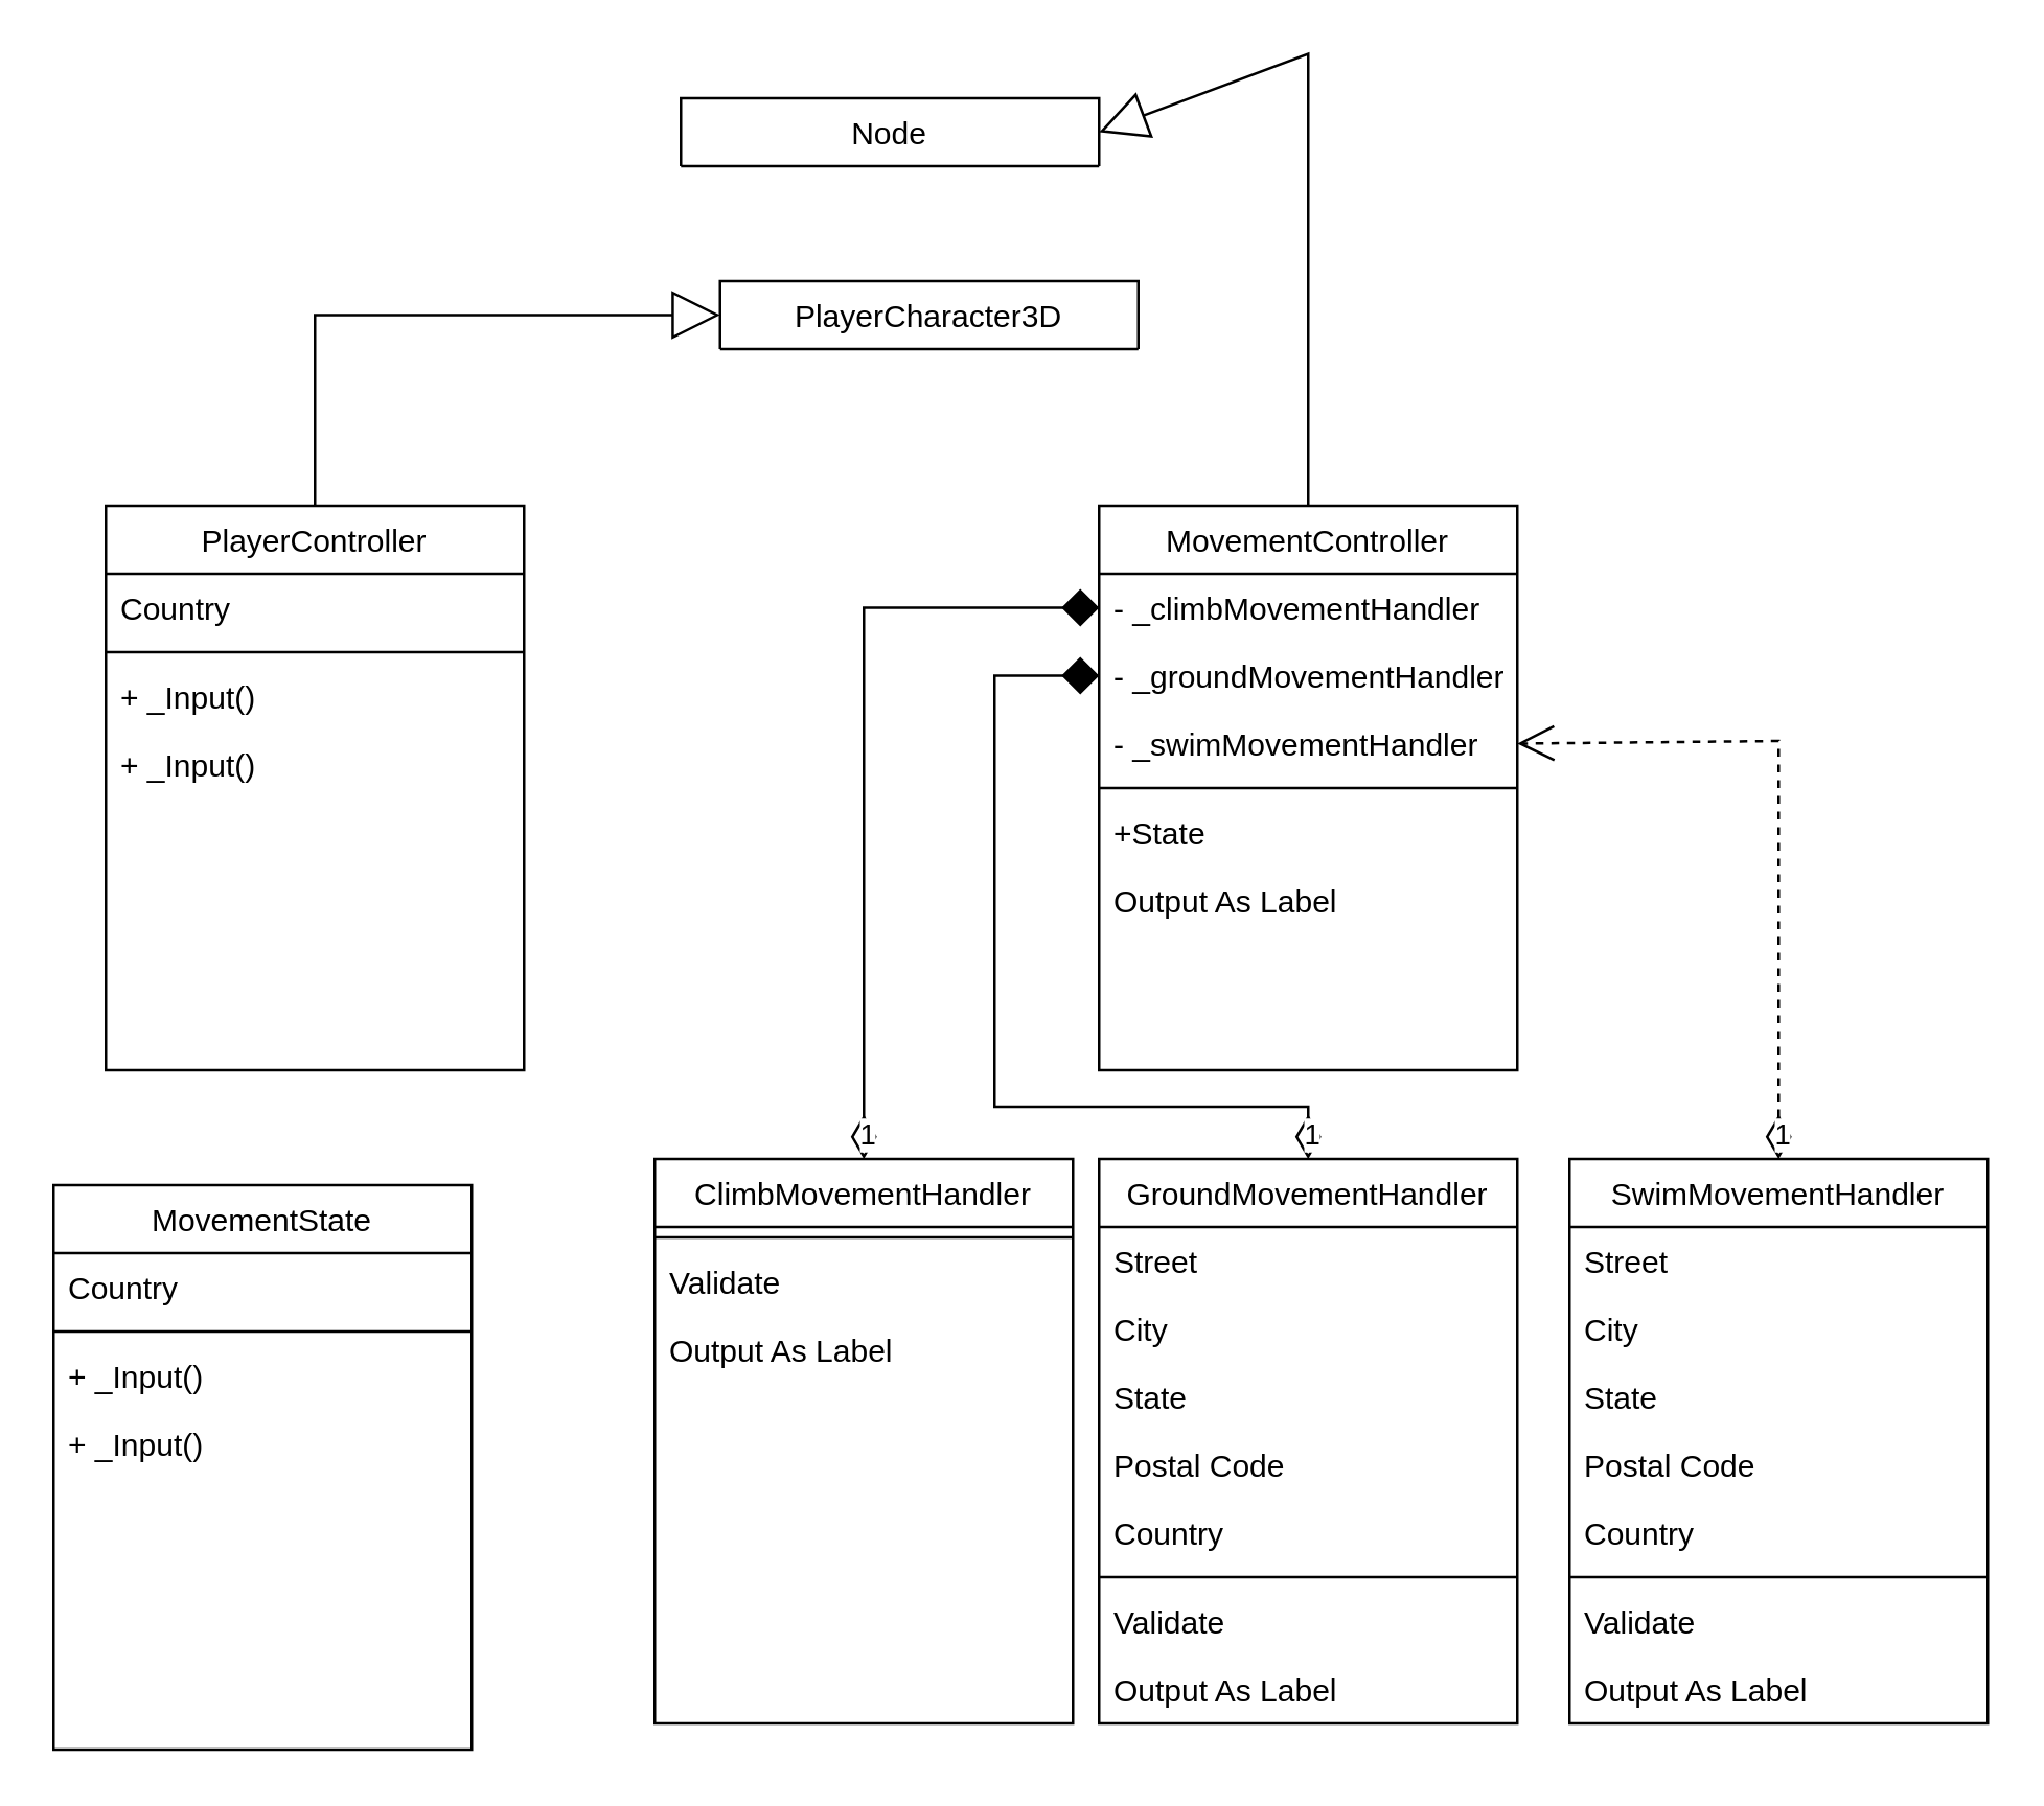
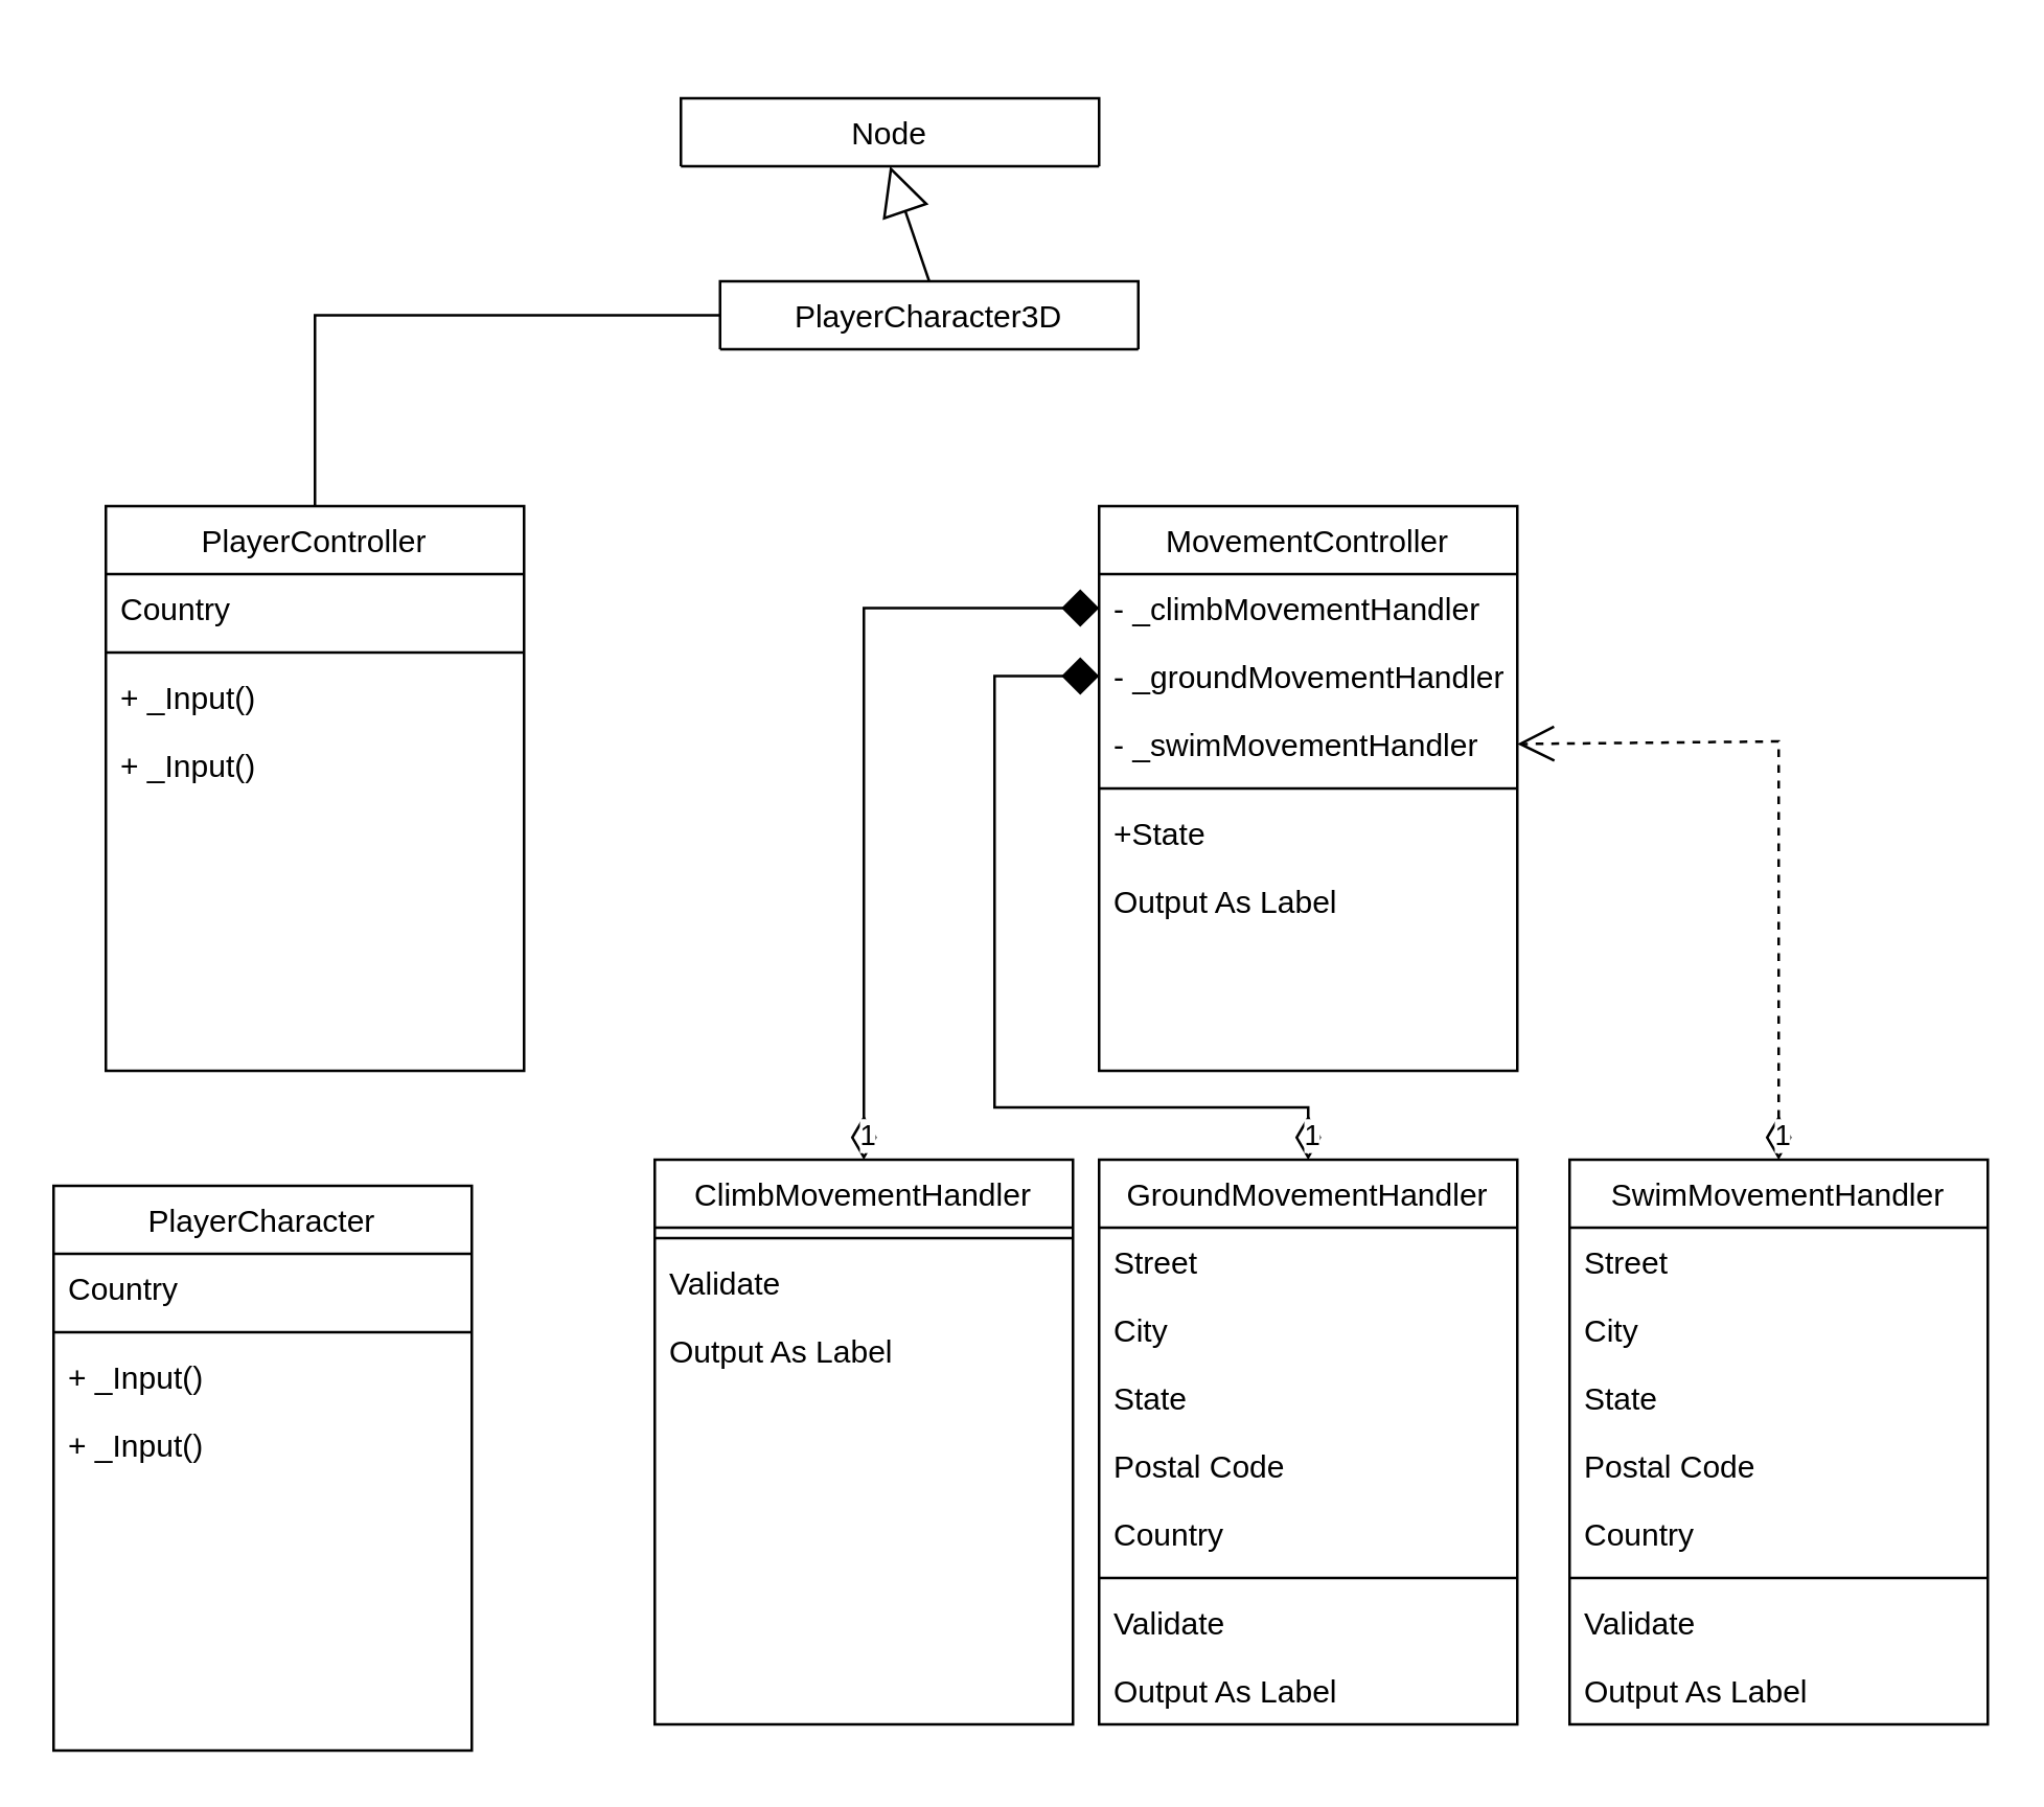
- <mxCell id="40" value="" style="endArrow=block;endSize=16;endFill=0;html=1;rounded=0;exitX=0.5;exitY=0;exitDx=0;exitDy=0;entryX=1;entryY=0.5;entryDx=0;entryDy=0;" edge="1" parent="1" source="7" target="36"><mxGeometry width="160" relative="1" as="geometry"><mxPoint x="130" y="203" as="sourcePoint" /><mxPoint x="400" y="33" as="targetPoint" /><Array as="points"><mxPoint x="500" y="20" /></Array></mxGeometry></mxCell>
+ <mxCell id="39" value="" style="endArrow=block;endSize=16;endFill=0;html=1;rounded=0;entryX=0.5;entryY=1;entryDx=0;entryDy=0;exitX=0.5;exitY=0;exitDx=0;exitDy=0;" edge="1" parent="1" source="37" target="36"><mxGeometry width="160" relative="1" as="geometry"><mxPoint x="130" y="203" as="sourcePoint" /><mxPoint x="330" y="143" as="targetPoint" /></mxGeometry></mxCell>
- <mxCell id="38" value="" style="endArrow=block;endSize=16;endFill=0;html=1;rounded=0;entryX=0;entryY=0.5;entryDx=0;entryDy=0;exitX=0.5;exitY=0;exitDx=0;exitDy=0;" edge="1" parent="1" source="2" target="37"><mxGeometry width="160" relative="1" as="geometry"><mxPoint x="190" y="203" as="sourcePoint" /><mxPoint x="350" y="203" as="targetPoint" /><Array as="points"><mxPoint x="120" y="120" /></Array></mxGeometry></mxCell>
+ <mxCell id="38" value="" style="endArrow=none;endSize=16;endFill=0;html=1;rounded=0;entryX=0;entryY=0.5;entryDx=0;entryDy=0;exitX=0.5;exitY=0;exitDx=0;exitDy=0;" edge="1" parent="1" source="2" target="37"><mxGeometry width="160" relative="1" as="geometry"><mxPoint x="190" y="203" as="sourcePoint" /><mxPoint x="350" y="203" as="targetPoint" /><Array as="points"><mxPoint x="120" y="120" /></Array></mxGeometry></mxCell>
- <mxCell id="44" value="MovementState" style="swimlane;fontStyle=0;align=center;verticalAlign=top;childLayout=stackLayout;horizontal=1;startSize=26;horizontalStack=0;resizeParent=1;resizeLast=0;collapsible=1;marginBottom=0;rounded=0;shadow=0;strokeWidth=1;" vertex="1" parent="1"><mxGeometry x="20" y="453" width="160" height="216" as="geometry"><mxRectangle x="550" y="140" width="160" height="26" as="alternateBounds" /></mxGeometry></mxCell>
+ <mxCell id="44" value="PlayerCharacter" style="swimlane;fontStyle=0;align=center;verticalAlign=top;childLayout=stackLayout;horizontal=1;startSize=26;horizontalStack=0;resizeParent=1;resizeLast=0;collapsible=1;marginBottom=0;rounded=0;shadow=0;strokeWidth=1;" vertex="1" parent="1"><mxGeometry x="20" y="453" width="160" height="216" as="geometry"><mxRectangle x="550" y="140" width="160" height="26" as="alternateBounds" /></mxGeometry></mxCell>
